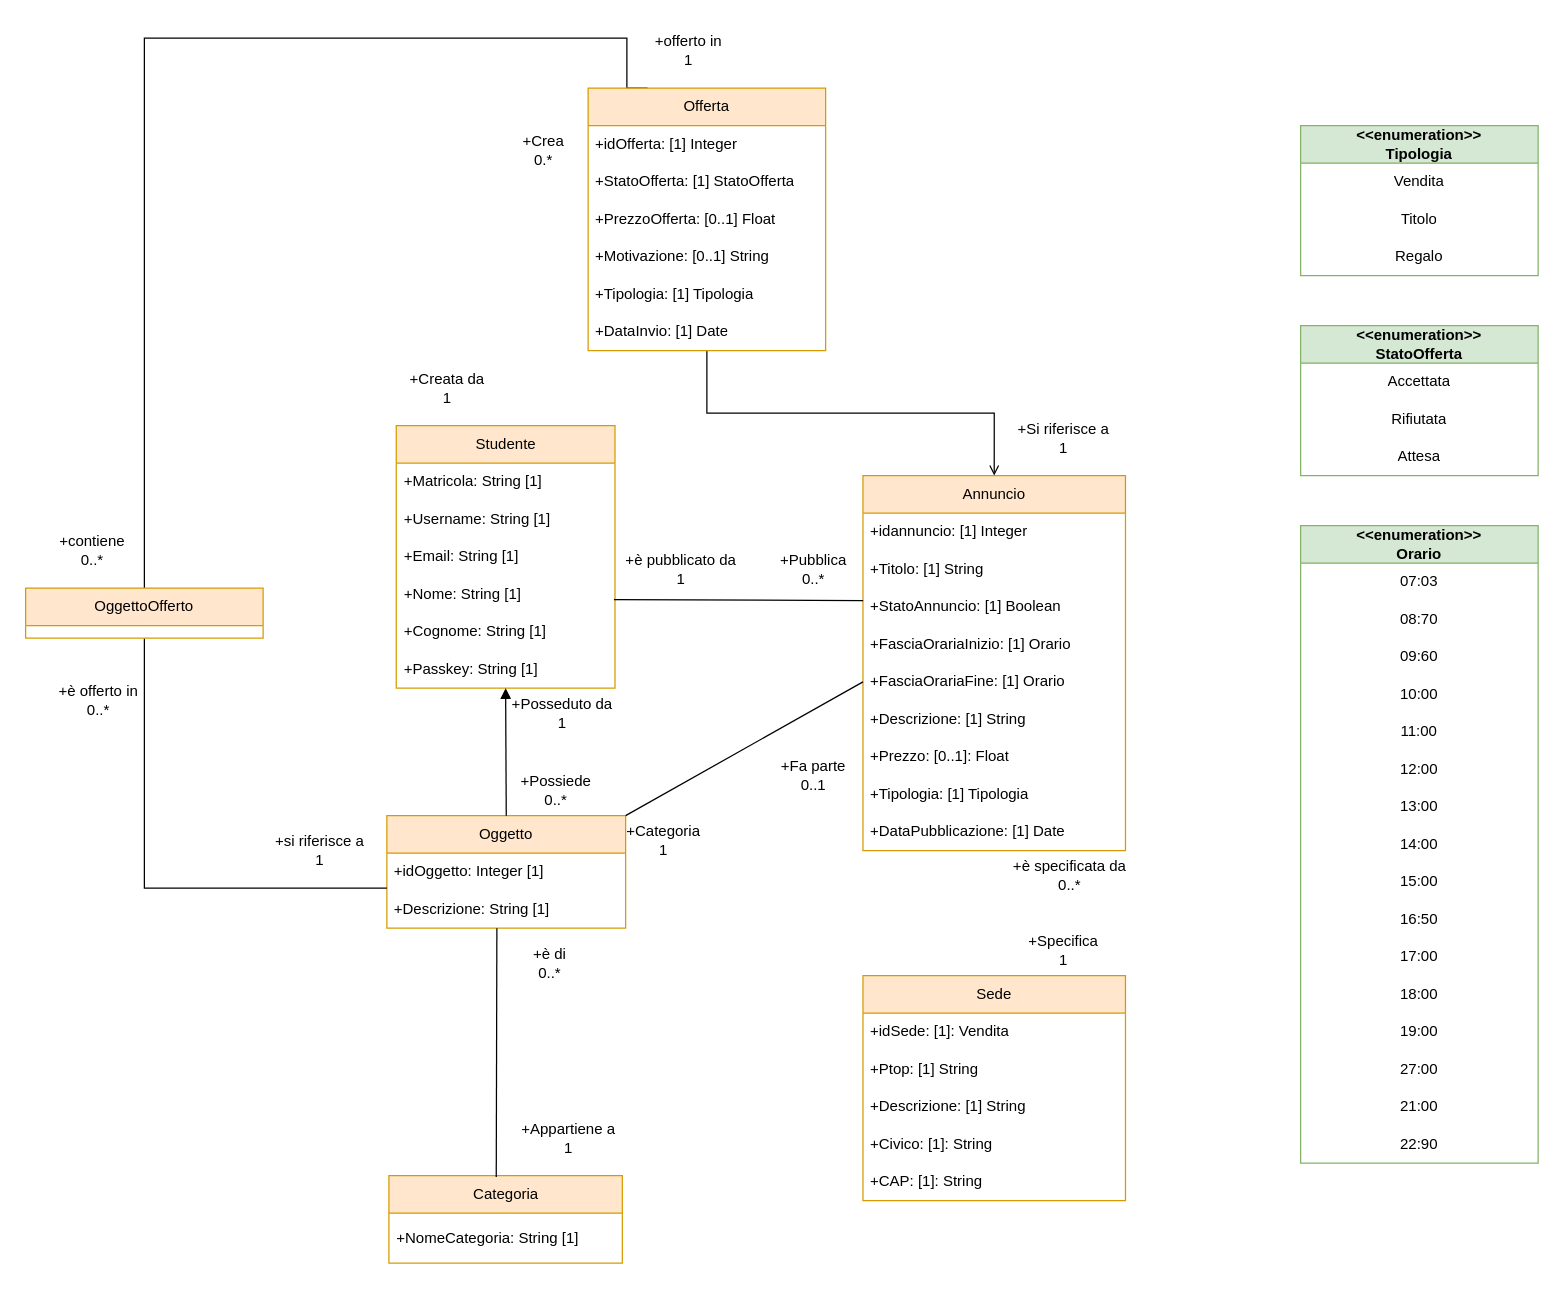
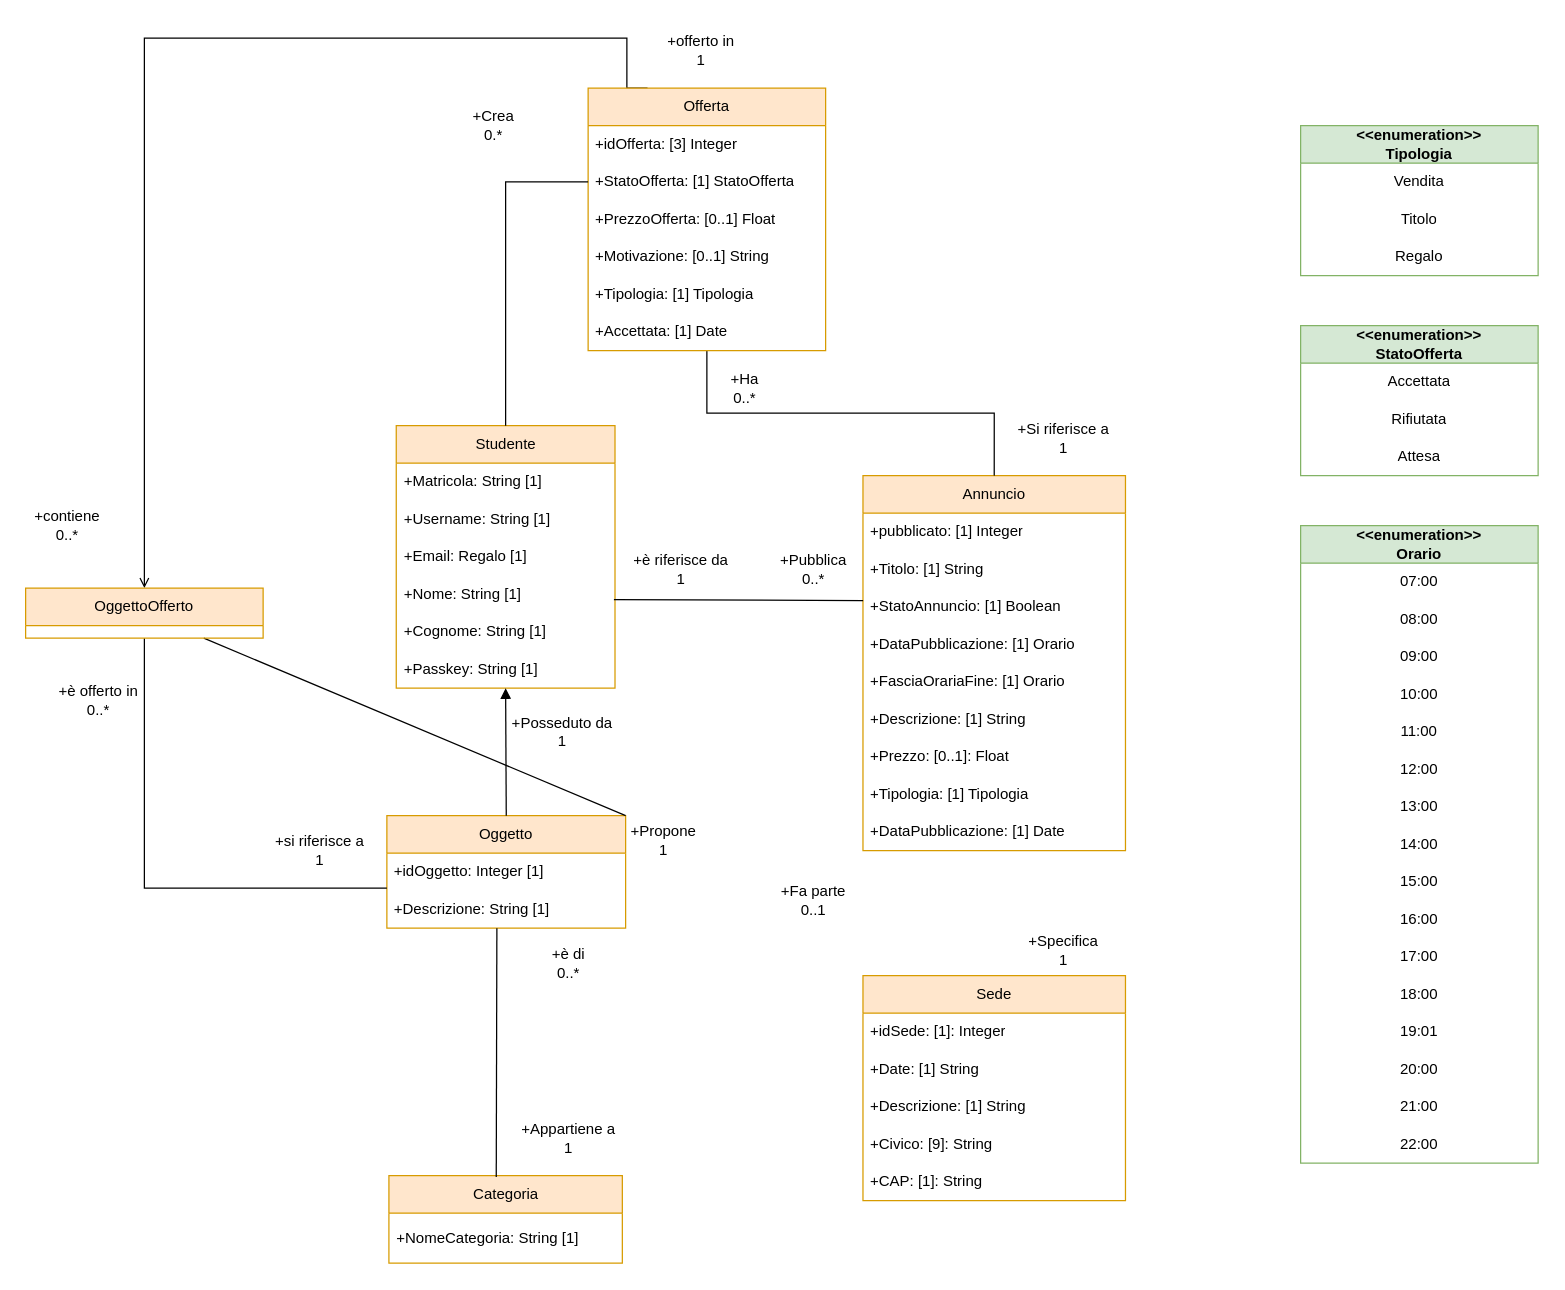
- <mxCell id="64" value="&lt;div&gt;+offerto in&lt;/div&gt;1" style="text;html=1;align=center;verticalAlign=middle;resizable=0;points=[];autosize=1;strokeColor=none;fillColor=none;" parent="1" vertex="1"><mxGeometry x="509.88" y="20" width="80" height="40" as="geometry" /></mxCell>
+ <mxCell id="64" value="&lt;div&gt;+offerto in&lt;/div&gt;1" style="text;html=1;align=center;verticalAlign=middle;resizable=0;points=[];autosize=1;strokeColor=none;fillColor=none;" parent="1" vertex="1"><mxGeometry x="519.88" y="20" width="80" height="40" as="geometry" /></mxCell>
- <mxCell id="26" value="+idOfferta: [1] Integer" style="text;strokeColor=none;fillColor=none;align=left;verticalAlign=middle;spacingLeft=4;spacingRight=4;overflow=hidden;points=[[0,0.5],[1,0.5]];portConstraint=eastwest;rotatable=0;whiteSpace=wrap;html=1;" parent="25" vertex="1"><mxGeometry y="30" width="190" height="30" as="geometry" /></mxCell>
+ <mxCell id="26" value="+idOfferta: [3] Integer" style="text;strokeColor=none;fillColor=none;align=left;verticalAlign=middle;spacingLeft=4;spacingRight=4;overflow=hidden;points=[[0,0.5],[1,0.5]];portConstraint=eastwest;rotatable=0;whiteSpace=wrap;html=1;" parent="25" vertex="1"><mxGeometry y="30" width="190" height="30" as="geometry" /></mxCell>
- <mxCell id="45" value="+Crea&lt;div&gt;0.*&lt;/div&gt;" style="text;html=1;align=center;verticalAlign=middle;resizable=0;points=[];autosize=1;strokeColor=none;fillColor=none;" parent="1" vertex="1"><mxGeometry x="404" y="100" width="60" height="40" as="geometry" /></mxCell>
+ <mxCell id="45" value="+Crea&lt;div&gt;0.*&lt;/div&gt;" style="text;html=1;align=center;verticalAlign=middle;resizable=0;points=[];autosize=1;strokeColor=none;fillColor=none;" parent="1" vertex="1"><mxGeometry x="364" y="80" width="60" height="40" as="geometry" /></mxCell>
+ <mxCell id="44" style="edgeStyle=orthogonalEdgeStyle;rounded=0;orthogonalLoop=1;jettySize=auto;html=1;exitX=0;exitY=0.5;exitDx=0;exitDy=0;entryX=0.5;entryY=0;entryDx=0;entryDy=0;endArrow=none;startFill=0;" parent="1" source="27" target="2" edge="1"><mxGeometry relative="1" as="geometry" /></mxCell>
- <mxCell id="31" value="+DataInvio: [1] Date" style="text;strokeColor=none;fillColor=none;align=left;verticalAlign=middle;spacingLeft=4;spacingRight=4;overflow=hidden;points=[[0,0.5],[1,0.5]];portConstraint=eastwest;rotatable=0;whiteSpace=wrap;html=1;" parent="25" vertex="1"><mxGeometry y="180" width="190" height="30" as="geometry" /></mxCell>
+ <mxCell id="31" value="+Accettata: [1] Date" style="text;strokeColor=none;fillColor=none;align=left;verticalAlign=middle;spacingLeft=4;spacingRight=4;overflow=hidden;points=[[0,0.5],[1,0.5]];portConstraint=eastwest;rotatable=0;whiteSpace=wrap;html=1;" parent="25" vertex="1"><mxGeometry y="180" width="190" height="30" as="geometry" /></mxCell>
- <mxCell id="46" value="+Creata da&lt;div&gt;1&lt;/div&gt;" style="text;html=1;align=center;verticalAlign=middle;resizable=0;points=[];autosize=1;strokeColor=none;fillColor=none;" parent="1" vertex="1"><mxGeometry x="316.5" y="290" width="80" height="40" as="geometry" /></mxCell>
+ <mxCell id="47" value="+Ha&lt;div&gt;0..*&lt;/div&gt;" style="text;html=1;align=center;verticalAlign=middle;resizable=0;points=[];autosize=1;strokeColor=none;fillColor=none;" parent="1" vertex="1"><mxGeometry x="569.88" y="290" width="50" height="40" as="geometry" /></mxCell>
- <mxCell id="23" style="edgeStyle=orthogonalEdgeStyle;rounded=0;orthogonalLoop=1;jettySize=auto;html=1;exitX=0.5;exitY=1;exitDx=0;exitDy=0;entryX=0.5;entryY=0;entryDx=0;entryDy=0;endArrow=open;startFill=0;" parent="1" source="25" target="12" edge="1"><mxGeometry relative="1" as="geometry" /></mxCell>
+ <mxCell id="23" style="edgeStyle=orthogonalEdgeStyle;rounded=0;orthogonalLoop=1;jettySize=auto;html=1;exitX=0.5;exitY=1;exitDx=0;exitDy=0;entryX=0.5;entryY=0;entryDx=0;entryDy=0;endArrow=none;startFill=0;" parent="1" source="25" target="12" edge="1"><mxGeometry relative="1" as="geometry" /></mxCell>
- <mxCell id="13" value="+idannuncio: [1] Integer" style="text;strokeColor=none;fillColor=none;align=left;verticalAlign=middle;spacingLeft=4;spacingRight=4;overflow=hidden;points=[[0,0.5],[1,0.5]];portConstraint=eastwest;rotatable=0;whiteSpace=wrap;html=1;" parent="12" vertex="1"><mxGeometry y="30" width="210" height="30" as="geometry" /></mxCell>
+ <mxCell id="13" value="+pubblicato: [1] Integer" style="text;strokeColor=none;fillColor=none;align=left;verticalAlign=middle;spacingLeft=4;spacingRight=4;overflow=hidden;points=[[0,0.5],[1,0.5]];portConstraint=eastwest;rotatable=0;whiteSpace=wrap;html=1;" parent="12" vertex="1"><mxGeometry y="30" width="210" height="30" as="geometry" /></mxCell>
- <mxCell id="63" value="&lt;div&gt;&lt;span style=&quot;background-color: transparent; color: light-dark(rgb(0, 0, 0), rgb(255, 255, 255));&quot;&gt;+contiene&lt;/span&gt;&lt;/div&gt;&lt;div&gt;&lt;span style=&quot;background-color: transparent; color: light-dark(rgb(0, 0, 0), rgb(255, 255, 255));&quot;&gt;0..*&lt;/span&gt;&lt;/div&gt;" style="text;html=1;align=center;verticalAlign=middle;resizable=0;points=[];autosize=1;strokeColor=none;fillColor=none;" parent="1" vertex="1"><mxGeometry x="33" y="420" width="80" height="40" as="geometry" /></mxCell>
+ <mxCell id="63" value="&lt;div&gt;&lt;span style=&quot;background-color: transparent; color: light-dark(rgb(0, 0, 0), rgb(255, 255, 255));&quot;&gt;+contiene&lt;/span&gt;&lt;/div&gt;&lt;div&gt;&lt;span style=&quot;background-color: transparent; color: light-dark(rgb(0, 0, 0), rgb(255, 255, 255));&quot;&gt;0..*&lt;/span&gt;&lt;/div&gt;" style="text;html=1;align=center;verticalAlign=middle;resizable=0;points=[];autosize=1;strokeColor=none;fillColor=none;" parent="1" vertex="1"><mxGeometry x="13" y="400" width="80" height="40" as="geometry" /></mxCell>
- <mxCell id="5" value="+Email: String [1]" style="text;strokeColor=none;fillColor=none;align=left;verticalAlign=middle;spacingLeft=4;spacingRight=4;overflow=hidden;points=[[0,0.5],[1,0.5]];portConstraint=eastwest;rotatable=0;whiteSpace=wrap;html=1;" parent="2" vertex="1"><mxGeometry y="90" width="175" height="30" as="geometry" /></mxCell>
+ <mxCell id="5" value="+Email: Regalo [1]" style="text;strokeColor=none;fillColor=none;align=left;verticalAlign=middle;spacingLeft=4;spacingRight=4;overflow=hidden;points=[[0,0.5],[1,0.5]];portConstraint=eastwest;rotatable=0;whiteSpace=wrap;html=1;" parent="2" vertex="1"><mxGeometry y="90" width="175" height="30" as="geometry" /></mxCell>
- <mxCell id="35" value="+è pubblicato da&lt;div&gt;1&lt;/div&gt;" style="text;html=1;align=center;verticalAlign=middle;resizable=0;points=[];autosize=1;strokeColor=none;fillColor=none;" parent="1" vertex="1"><mxGeometry x="489" y="435" width="110" height="40" as="geometry" /></mxCell>
+ <mxCell id="35" value="+è riferisce da&lt;div&gt;1&lt;/div&gt;" style="text;html=1;align=center;verticalAlign=middle;resizable=0;points=[];autosize=1;strokeColor=none;fillColor=none;" parent="1" vertex="1"><mxGeometry x="489" y="435" width="110" height="40" as="geometry" /></mxCell>
- <mxCell id="73" value="07:03" style="text;strokeColor=none;fillColor=none;align=center;verticalAlign=middle;spacingLeft=4;spacingRight=4;overflow=hidden;points=[[0,0.5],[1,0.5]];portConstraint=eastwest;rotatable=0;whiteSpace=wrap;html=1;" parent="72" vertex="1"><mxGeometry y="30" width="190" height="30" as="geometry" /></mxCell>
+ <mxCell id="73" value="07:00" style="text;strokeColor=none;fillColor=none;align=center;verticalAlign=middle;spacingLeft=4;spacingRight=4;overflow=hidden;points=[[0,0.5],[1,0.5]];portConstraint=eastwest;rotatable=0;whiteSpace=wrap;html=1;" parent="72" vertex="1"><mxGeometry y="30" width="190" height="30" as="geometry" /></mxCell>
- <mxCell id="24" style="edgeStyle=orthogonalEdgeStyle;rounded=0;orthogonalLoop=1;jettySize=auto;html=1;exitX=0.25;exitY=0;exitDx=0;exitDy=0;entryX=0.5;entryY=0;entryDx=0;entryDy=0;endArrow=none;startFill=0;" parent="1" source="25" target="62" edge="1"><mxGeometry relative="1" as="geometry"><Array as="points"><mxPoint x="501" y="30" /><mxPoint x="115" y="30" /></Array></mxGeometry></mxCell>
+ <mxCell id="24" style="edgeStyle=orthogonalEdgeStyle;rounded=0;orthogonalLoop=1;jettySize=auto;html=1;exitX=0.25;exitY=0;exitDx=0;exitDy=0;entryX=0.5;entryY=0;entryDx=0;entryDy=0;endArrow=open;startFill=0;" parent="1" source="25" target="62" edge="1"><mxGeometry relative="1" as="geometry"><Array as="points"><mxPoint x="501" y="30" /><mxPoint x="115" y="30" /></Array></mxGeometry></mxCell>
- <mxCell id="74" value="08:70" style="text;strokeColor=none;fillColor=none;align=center;verticalAlign=middle;spacingLeft=4;spacingRight=4;overflow=hidden;points=[[0,0.5],[1,0.5]];portConstraint=eastwest;rotatable=0;whiteSpace=wrap;html=1;" parent="72" vertex="1"><mxGeometry y="60" width="190" height="30" as="geometry" /></mxCell>
+ <mxCell id="74" value="08:00" style="text;strokeColor=none;fillColor=none;align=center;verticalAlign=middle;spacingLeft=4;spacingRight=4;overflow=hidden;points=[[0,0.5],[1,0.5]];portConstraint=eastwest;rotatable=0;whiteSpace=wrap;html=1;" parent="72" vertex="1"><mxGeometry y="60" width="190" height="30" as="geometry" /></mxCell>
- <mxCell id="16" value="+FasciaOrariaInizio: [1] Orario" style="text;strokeColor=none;fillColor=none;align=left;verticalAlign=middle;spacingLeft=4;spacingRight=4;overflow=hidden;points=[[0,0.5],[1,0.5]];portConstraint=eastwest;rotatable=0;whiteSpace=wrap;html=1;" parent="12" vertex="1"><mxGeometry y="120" width="210" height="30" as="geometry" /></mxCell>
+ <mxCell id="16" value="+DataPubblicazione: [1] Orario" style="text;strokeColor=none;fillColor=none;align=left;verticalAlign=middle;spacingLeft=4;spacingRight=4;overflow=hidden;points=[[0,0.5],[1,0.5]];portConstraint=eastwest;rotatable=0;whiteSpace=wrap;html=1;" parent="12" vertex="1"><mxGeometry y="120" width="210" height="30" as="geometry" /></mxCell>
- <mxCell id="75" value="09:60" style="text;strokeColor=none;fillColor=none;align=center;verticalAlign=middle;spacingLeft=4;spacingRight=4;overflow=hidden;points=[[0,0.5],[1,0.5]];portConstraint=eastwest;rotatable=0;whiteSpace=wrap;html=1;" parent="72" vertex="1"><mxGeometry y="90" width="190" height="30" as="geometry" /></mxCell>
+ <mxCell id="75" value="09:00" style="text;strokeColor=none;fillColor=none;align=center;verticalAlign=middle;spacingLeft=4;spacingRight=4;overflow=hidden;points=[[0,0.5],[1,0.5]];portConstraint=eastwest;rotatable=0;whiteSpace=wrap;html=1;" parent="72" vertex="1"><mxGeometry y="90" width="190" height="30" as="geometry" /></mxCell>
- <mxCell id="36" value="+Posseduto da&lt;div&gt;1&lt;/div&gt;" style="text;html=1;align=center;verticalAlign=middle;resizable=0;points=[];autosize=1;strokeColor=none;fillColor=none;" parent="1" vertex="1"><mxGeometry x="399" y="550" width="100" height="40" as="geometry" /></mxCell>
+ <mxCell id="36" value="+Posseduto da&lt;div&gt;1&lt;/div&gt;" style="text;html=1;align=center;verticalAlign=middle;resizable=0;points=[];autosize=1;strokeColor=none;fillColor=none;" parent="1" vertex="1"><mxGeometry x="399" y="565" width="100" height="40" as="geometry" /></mxCell>
- <mxCell id="32" value="" style="endArrow=none;html=1;rounded=0;entryX=0;entryY=0.5;entryDx=0;entryDy=0;exitX=1;exitY=0;exitDx=0;exitDy=0;" parent="1" source="9" target="17" edge="1"><mxGeometry width="50" height="50" relative="1" as="geometry"><mxPoint x="499" y="595" as="sourcePoint" /><mxPoint x="476.5" y="620" as="targetPoint" /></mxGeometry></mxCell>
+ <mxCell id="32" value="" style="endArrow=none;html=1;rounded=0;exitX=1;exitY=0;exitDx=0;exitDy=0;" parent="1" source="9" target="62" edge="1"><mxGeometry width="50" height="50" relative="1" as="geometry"><mxPoint x="499" y="595" as="sourcePoint" /><mxPoint x="476.5" y="620" as="targetPoint" /></mxGeometry></mxCell>
- <mxCell id="39" value="+Fa parte&lt;div&gt;0..1&lt;/div&gt;" style="text;html=1;align=center;verticalAlign=middle;resizable=0;points=[];autosize=1;strokeColor=none;fillColor=none;" parent="1" vertex="1"><mxGeometry x="609.88" y="600" width="80" height="40" as="geometry" /></mxCell>
+ <mxCell id="39" value="+Fa parte&lt;div&gt;0..1&lt;/div&gt;" style="text;html=1;align=center;verticalAlign=middle;resizable=0;points=[];autosize=1;strokeColor=none;fillColor=none;" parent="1" vertex="1"><mxGeometry x="609.88" y="700" width="80" height="40" as="geometry" /></mxCell>
- <mxCell id="37" value="+Possiede&lt;div&gt;0..*&lt;/div&gt;" style="text;html=1;align=center;verticalAlign=middle;resizable=0;points=[];autosize=1;strokeColor=none;fillColor=none;" parent="1" vertex="1"><mxGeometry x="404" y="612.01" width="80" height="40" as="geometry" /></mxCell>
- <mxCell id="38" value="+Categoria&lt;div&gt;1&lt;/div&gt;" style="text;html=1;align=center;verticalAlign=middle;resizable=0;points=[];autosize=1;strokeColor=none;fillColor=none;" parent="1" vertex="1"><mxGeometry x="489.88" y="652.01" width="80" height="40" as="geometry" /></mxCell>
+ <mxCell id="38" value="+Propone&lt;div&gt;1&lt;/div&gt;" style="text;html=1;align=center;verticalAlign=middle;resizable=0;points=[];autosize=1;strokeColor=none;fillColor=none;" parent="1" vertex="1"><mxGeometry x="489.88" y="652.01" width="80" height="40" as="geometry" /></mxCell>
- <mxCell id="56" value="+è specificata da&lt;div&gt;0..*&lt;/div&gt;" style="text;html=1;align=center;verticalAlign=middle;resizable=0;points=[];autosize=1;strokeColor=none;fillColor=none;" parent="1" vertex="1"><mxGeometry x="799.88" y="680" width="110" height="40" as="geometry" /></mxCell>
- <mxCell id="82" value="16:50" style="text;strokeColor=none;fillColor=none;align=center;verticalAlign=middle;spacingLeft=4;spacingRight=4;overflow=hidden;points=[[0,0.5],[1,0.5]];portConstraint=eastwest;rotatable=0;whiteSpace=wrap;html=1;" parent="72" vertex="1"><mxGeometry y="300" width="190" height="30" as="geometry" /></mxCell>
+ <mxCell id="82" value="16:00" style="text;strokeColor=none;fillColor=none;align=center;verticalAlign=middle;spacingLeft=4;spacingRight=4;overflow=hidden;points=[[0,0.5],[1,0.5]];portConstraint=eastwest;rotatable=0;whiteSpace=wrap;html=1;" parent="72" vertex="1"><mxGeometry y="300" width="190" height="30" as="geometry" /></mxCell>
- <mxCell id="70" value="+è di&lt;br&gt;0..*" style="text;html=1;align=center;verticalAlign=middle;resizable=0;points=[];autosize=1;strokeColor=none;fillColor=none;" parent="1" vertex="1"><mxGeometry x="414" y="750" width="50" height="40" as="geometry" /></mxCell>
+ <mxCell id="70" value="+è di&lt;br&gt;0..*" style="text;html=1;align=center;verticalAlign=middle;resizable=0;points=[];autosize=1;strokeColor=none;fillColor=none;" parent="1" vertex="1"><mxGeometry x="429" y="750" width="50" height="40" as="geometry" /></mxCell>
- <mxCell id="50" value="+idSede: [1]: Vendita" style="text;strokeColor=none;fillColor=none;align=left;verticalAlign=middle;spacingLeft=4;spacingRight=4;overflow=hidden;points=[[0,0.5],[1,0.5]];portConstraint=eastwest;rotatable=0;whiteSpace=wrap;html=1;" parent="49" vertex="1"><mxGeometry y="30" width="210" height="30" as="geometry" /></mxCell>
+ <mxCell id="50" value="+idSede: [1]: Integer" style="text;strokeColor=none;fillColor=none;align=left;verticalAlign=middle;spacingLeft=4;spacingRight=4;overflow=hidden;points=[[0,0.5],[1,0.5]];portConstraint=eastwest;rotatable=0;whiteSpace=wrap;html=1;" parent="49" vertex="1"><mxGeometry y="30" width="210" height="30" as="geometry" /></mxCell>
- <mxCell id="85" value="19:00" style="text;strokeColor=none;fillColor=none;align=center;verticalAlign=middle;spacingLeft=4;spacingRight=4;overflow=hidden;points=[[0,0.5],[1,0.5]];portConstraint=eastwest;rotatable=0;whiteSpace=wrap;html=1;" parent="72" vertex="1"><mxGeometry y="390" width="190" height="30" as="geometry" /></mxCell>
+ <mxCell id="85" value="19:01" style="text;strokeColor=none;fillColor=none;align=center;verticalAlign=middle;spacingLeft=4;spacingRight=4;overflow=hidden;points=[[0,0.5],[1,0.5]];portConstraint=eastwest;rotatable=0;whiteSpace=wrap;html=1;" parent="72" vertex="1"><mxGeometry y="390" width="190" height="30" as="geometry" /></mxCell>
- <mxCell id="51" value="+Ptop: [1] String" style="text;strokeColor=none;fillColor=none;align=left;verticalAlign=middle;spacingLeft=4;spacingRight=4;overflow=hidden;points=[[0,0.5],[1,0.5]];portConstraint=eastwest;rotatable=0;whiteSpace=wrap;html=1;" parent="49" vertex="1"><mxGeometry y="60" width="210" height="30" as="geometry" /></mxCell>
+ <mxCell id="51" value="+Date: [1] String" style="text;strokeColor=none;fillColor=none;align=left;verticalAlign=middle;spacingLeft=4;spacingRight=4;overflow=hidden;points=[[0,0.5],[1,0.5]];portConstraint=eastwest;rotatable=0;whiteSpace=wrap;html=1;" parent="49" vertex="1"><mxGeometry y="60" width="210" height="30" as="geometry" /></mxCell>
- <mxCell id="86" value="27:00" style="text;strokeColor=none;fillColor=none;align=center;verticalAlign=middle;spacingLeft=4;spacingRight=4;overflow=hidden;points=[[0,0.5],[1,0.5]];portConstraint=eastwest;rotatable=0;whiteSpace=wrap;html=1;" parent="72" vertex="1"><mxGeometry y="420" width="190" height="30" as="geometry" /></mxCell>
+ <mxCell id="86" value="20:00" style="text;strokeColor=none;fillColor=none;align=center;verticalAlign=middle;spacingLeft=4;spacingRight=4;overflow=hidden;points=[[0,0.5],[1,0.5]];portConstraint=eastwest;rotatable=0;whiteSpace=wrap;html=1;" parent="72" vertex="1"><mxGeometry y="420" width="190" height="30" as="geometry" /></mxCell>
- <mxCell id="53" value="+Civico: [1]: String" style="text;strokeColor=none;fillColor=none;align=left;verticalAlign=middle;spacingLeft=4;spacingRight=4;overflow=hidden;points=[[0,0.5],[1,0.5]];portConstraint=eastwest;rotatable=0;whiteSpace=wrap;html=1;" parent="49" vertex="1"><mxGeometry y="120" width="210" height="30" as="geometry" /></mxCell>
+ <mxCell id="53" value="+Civico: [9]: String" style="text;strokeColor=none;fillColor=none;align=left;verticalAlign=middle;spacingLeft=4;spacingRight=4;overflow=hidden;points=[[0,0.5],[1,0.5]];portConstraint=eastwest;rotatable=0;whiteSpace=wrap;html=1;" parent="49" vertex="1"><mxGeometry y="120" width="210" height="30" as="geometry" /></mxCell>
- <mxCell id="88" value="22:90" style="text;strokeColor=none;fillColor=none;align=center;verticalAlign=middle;spacingLeft=4;spacingRight=4;overflow=hidden;points=[[0,0.5],[1,0.5]];portConstraint=eastwest;rotatable=0;whiteSpace=wrap;html=1;" parent="72" vertex="1"><mxGeometry y="480" width="190" height="30" as="geometry" /></mxCell>
+ <mxCell id="88" value="22:00" style="text;strokeColor=none;fillColor=none;align=center;verticalAlign=middle;spacingLeft=4;spacingRight=4;overflow=hidden;points=[[0,0.5],[1,0.5]];portConstraint=eastwest;rotatable=0;whiteSpace=wrap;html=1;" parent="72" vertex="1"><mxGeometry y="480" width="190" height="30" as="geometry" /></mxCell>
